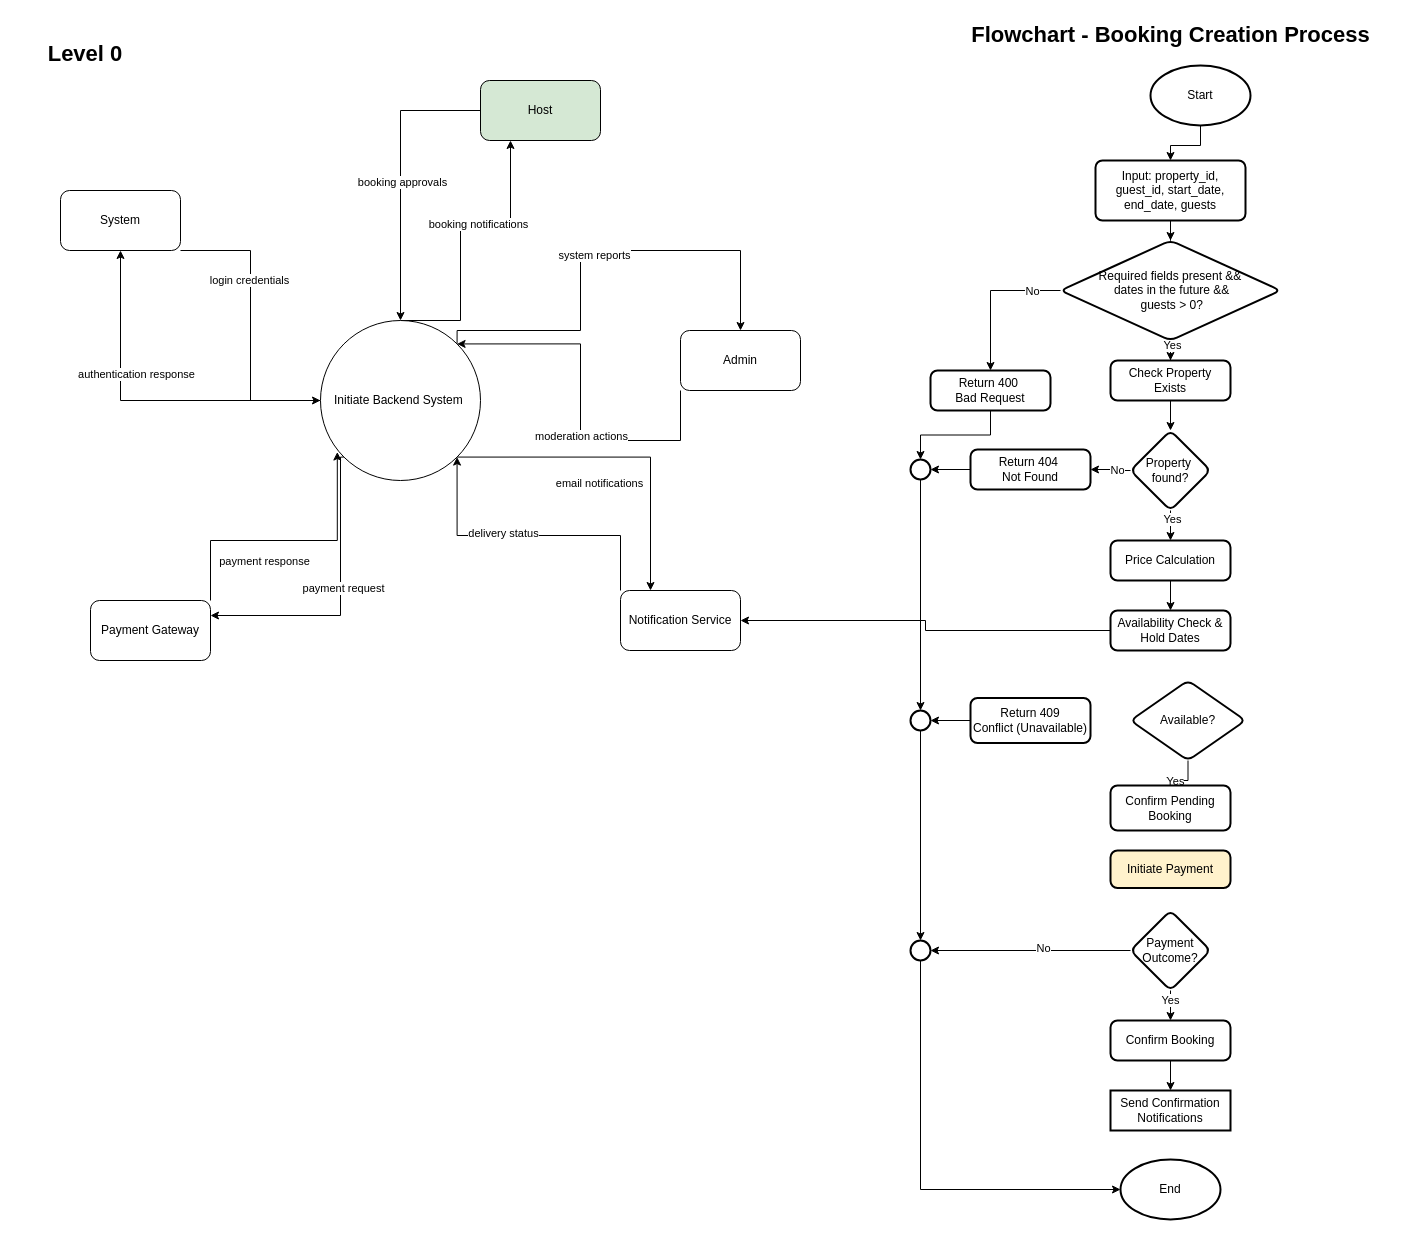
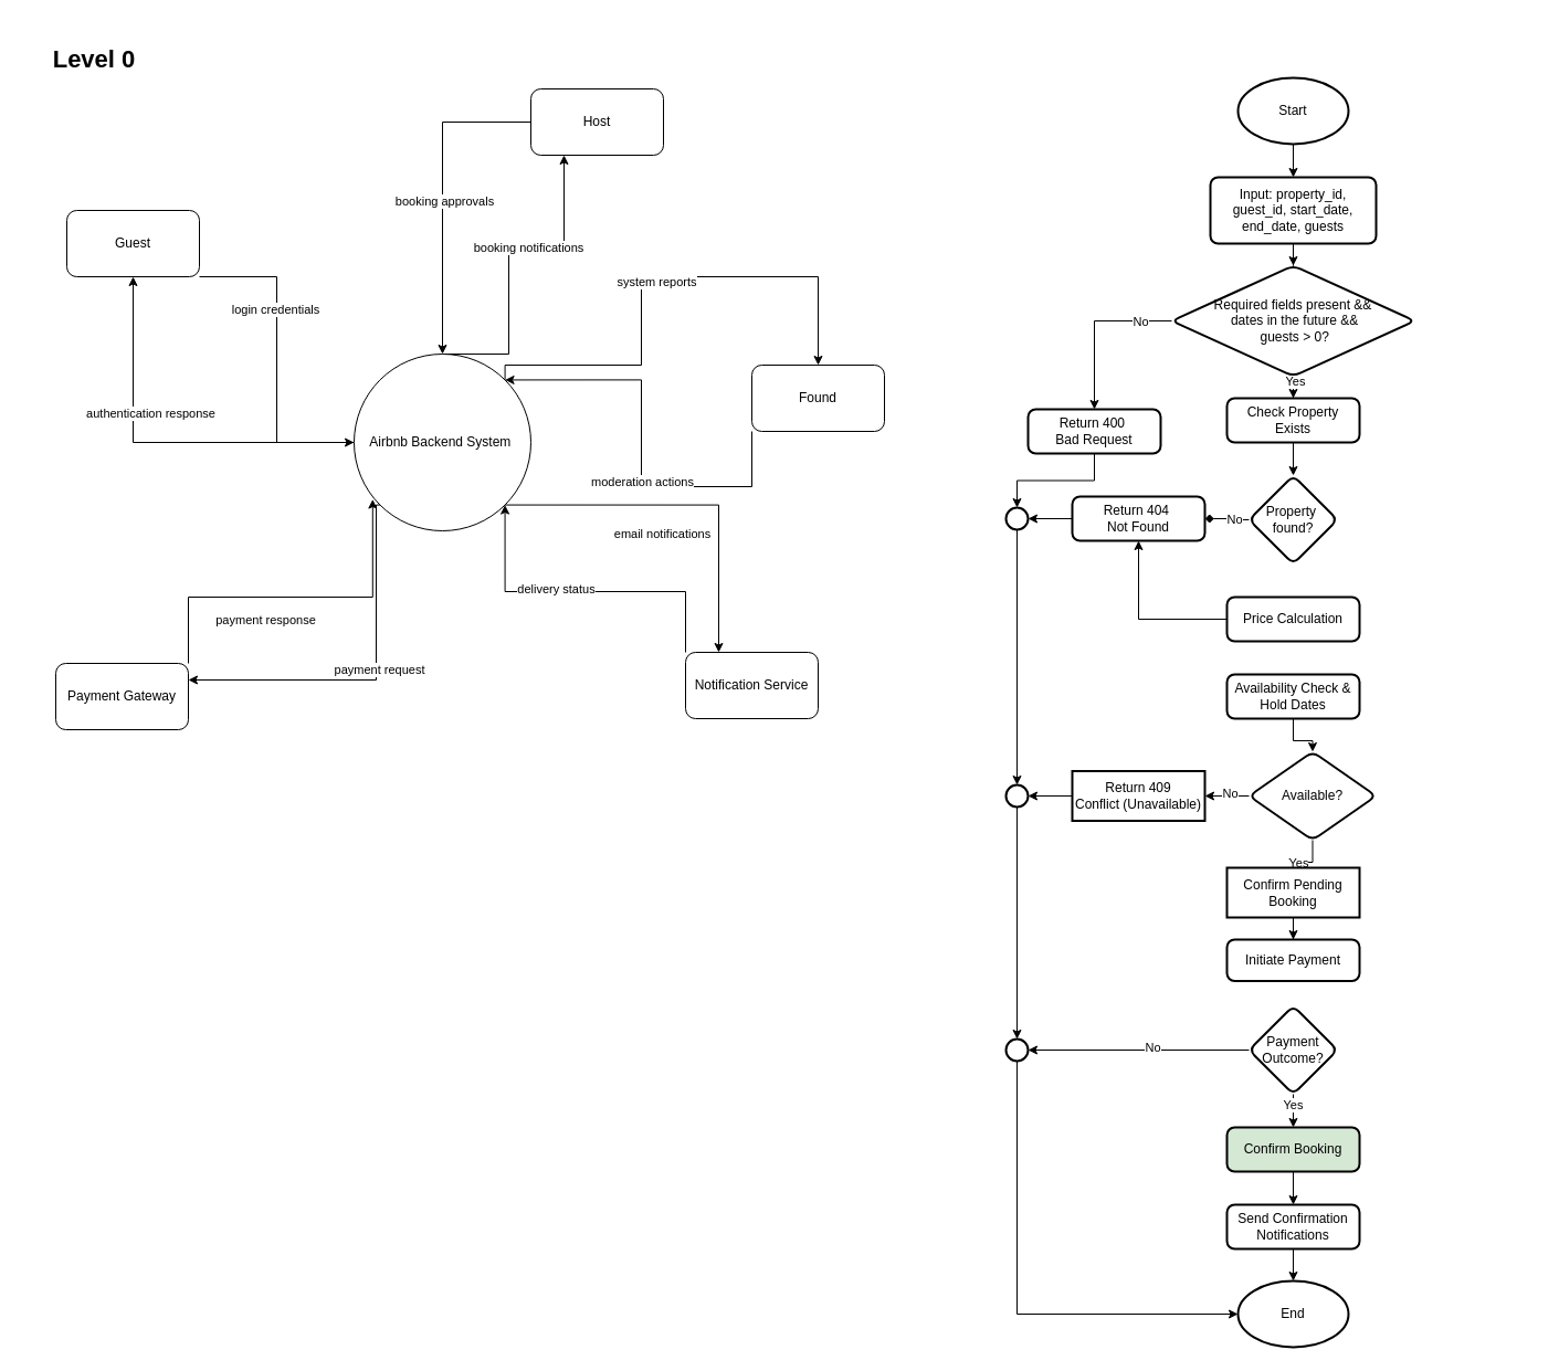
- <mxCell id="29" value="&lt;b&gt;&lt;font style=&quot;font-size: 22px;&quot;&gt;Flowchart - Booking Creation Process&lt;/font&gt;&lt;/b&gt;" style="text;html=1;whiteSpace=wrap;strokeColor=none;fillColor=none;align=center;verticalAlign=middle;rounded=0;" vertex="1" parent="1"><mxGeometry x="951.5" width="437" height="30" as="geometry" y="20" /></mxCell>
- <mxCell id="31" value="Start" style="strokeWidth=2;html=1;shape=mxgraph.flowchart.start_1;whiteSpace=wrap;" vertex="1" parent="1"><mxGeometry x="1150" y="65" width="100" height="60" as="geometry" /></mxCell>
+ <mxCell id="31" value="Start" style="strokeWidth=2;html=1;shape=mxgraph.flowchart.start_1;whiteSpace=wrap;" vertex="1" parent="1"><mxGeometry x="1120" y="70" width="100" height="60" as="geometry" /></mxCell>
- <mxCell id="18" value="Host" style="rounded=1;whiteSpace=wrap;html=1;fillColor=#d5e8d4;" vertex="1" parent="1"><mxGeometry x="480" y="80" width="120" height="60" as="geometry" /></mxCell>
+ <mxCell id="18" value="Host" style="rounded=1;whiteSpace=wrap;html=1;" vertex="1" parent="1"><mxGeometry x="480" y="80" width="120" height="60" as="geometry" /></mxCell>
- <mxCell id="15" value="System" style="rounded=1;whiteSpace=wrap;html=1;" vertex="1" parent="1"><mxGeometry x="60" y="190" width="120" height="60" as="geometry" /></mxCell>
+ <mxCell id="15" value="Guest" style="rounded=1;whiteSpace=wrap;html=1;" vertex="1" parent="1"><mxGeometry x="60" y="190" width="120" height="60" as="geometry" /></mxCell>
- <mxCell id="21" value="Admin" style="rounded=1;whiteSpace=wrap;html=1;" vertex="1" parent="1"><mxGeometry x="680" y="330" width="120" height="60" as="geometry" /></mxCell>
+ <mxCell id="21" value="Found" style="rounded=1;whiteSpace=wrap;html=1;" vertex="1" parent="1"><mxGeometry x="680" y="330" width="120" height="60" as="geometry" /></mxCell>
- <mxCell id="12" value="Initiate Backend System&amp;nbsp;" style="ellipse;whiteSpace=wrap;html=1;aspect=fixed;" vertex="1" parent="1"><mxGeometry x="320" y="320" width="160" height="160" as="geometry" /></mxCell>
+ <mxCell id="12" value="Airbnb Backend System&amp;nbsp;" style="ellipse;whiteSpace=wrap;html=1;aspect=fixed;" vertex="1" parent="1"><mxGeometry x="320" y="320" width="160" height="160" as="geometry" /></mxCell>
- <mxCell id="45" style="edgeStyle=orthogonalEdgeStyle;rounded=0;orthogonalLoop=1;jettySize=auto;html=1;entryX=1;entryY=0.5;entryDx=0;entryDy=0;" edge="1" parent="1" source="47" target="59"><mxGeometry relative="1" as="geometry" /></mxCell>
+ <mxCell id="45" style="edgeStyle=orthogonalEdgeStyle;rounded=0;orthogonalLoop=1;jettySize=auto;html=1;entryX=1;entryY=0.5;entryDx=0;entryDy=0;endArrow=diamond;" edge="1" parent="1" source="47" target="59"><mxGeometry relative="1" as="geometry" /></mxCell>
- <mxCell id="43" value="" style="edgeStyle=orthogonalEdgeStyle;rounded=0;orthogonalLoop=1;jettySize=auto;html=1;" edge="1" parent="1" source="47" target="49"><mxGeometry relative="1" as="geometry" /></mxCell>
- <mxCell id="44" value="Yes" style="edgeLabel;html=1;align=center;verticalAlign=middle;resizable=0;points=[];" vertex="1" connectable="0" parent="43"><mxGeometry x="-0.653" y="1" relative="1" as="geometry"><mxPoint y="-1" as="offset" /></mxGeometry></mxCell>
- <mxCell id="48" value="" style="edgeStyle=orthogonalEdgeStyle;rounded=0;orthogonalLoop=1;jettySize=auto;html=1;" edge="1" parent="1" source="49" target="51"><mxGeometry relative="1" as="geometry" /></mxCell>
+ <mxCell id="48" value="" style="edgeStyle=orthogonalEdgeStyle;rounded=0;orthogonalLoop=1;jettySize=auto;html=1;" edge="1" parent="1" source="49" target="59"><mxGeometry relative="1" as="geometry" /></mxCell>
- <mxCell id="50" value="" style="edgeStyle=orthogonalEdgeStyle;rounded=0;orthogonalLoop=1;jettySize=auto;html=1;" edge="1" parent="1" source="51" target="25"><mxGeometry relative="1" as="geometry" /></mxCell>
+ <mxCell id="50" value="" style="edgeStyle=orthogonalEdgeStyle;rounded=0;orthogonalLoop=1;jettySize=auto;html=1;" edge="1" parent="1" source="51" target="56"><mxGeometry relative="1" as="geometry" /></mxCell>
- <mxCell id="22" value="Payment Gateway" style="rounded=1;whiteSpace=wrap;html=1;" vertex="1" parent="1"><mxGeometry x="90" y="600" width="120" height="60" as="geometry" /></mxCell>
+ <mxCell id="22" value="Payment Gateway" style="rounded=1;whiteSpace=wrap;html=1;" vertex="1" parent="1"><mxGeometry x="50" y="600" width="120" height="60" as="geometry" /></mxCell>
- <mxCell id="61" value="Return 409&lt;div&gt;Conflict (Unavailable)&lt;/div&gt;" style="whiteSpace=wrap;html=1;rounded=1;absoluteArcSize=1;arcSize=14;strokeWidth=2;" vertex="1" parent="1"><mxGeometry x="970" y="697.5" width="120" height="45" as="geometry" /></mxCell>
+ <mxCell id="61" value="Return 409&lt;div&gt;Conflict (Unavailable)&lt;/div&gt;" style="whiteSpace=wrap;html=1;absoluteArcSize=1;arcSize=14;strokeWidth=2;rounded=0;" vertex="1" parent="1"><mxGeometry x="970" y="697.5" width="120" height="45" as="geometry" /></mxCell>
+ <mxCell id="52" style="edgeStyle=orthogonalEdgeStyle;rounded=0;orthogonalLoop=1;jettySize=auto;html=1;entryX=1;entryY=0.5;entryDx=0;entryDy=0;" edge="1" parent="1" source="56" target="61"><mxGeometry relative="1" as="geometry" /></mxCell>
+ <mxCell id="53" value="No" style="edgeLabel;html=1;align=center;verticalAlign=middle;resizable=0;points=[];" vertex="1" connectable="0" parent="52"><mxGeometry x="-0.033" y="-3" relative="1" as="geometry"><mxPoint x="1" as="offset" /></mxGeometry></mxCell>
- <mxCell id="66" value="Confirm Pending Booking" style="whiteSpace=wrap;html=1;rounded=1;absoluteArcSize=1;arcSize=14;strokeWidth=2;" vertex="1" parent="1"><mxGeometry x="1110" y="785" width="120" height="45" as="geometry" /></mxCell>
+ <mxCell id="66" value="Confirm Pending Booking" style="whiteSpace=wrap;html=1;absoluteArcSize=1;arcSize=14;strokeWidth=2;rounded=0;" vertex="1" parent="1"><mxGeometry x="1110" y="785" width="120" height="45" as="geometry" /></mxCell>
+ <mxCell id="65" value="" style="edgeStyle=orthogonalEdgeStyle;rounded=0;orthogonalLoop=1;jettySize=auto;html=1;" edge="1" parent="1" source="66" target="67"><mxGeometry relative="1" as="geometry" /></mxCell>
- <mxCell id="67" value="Initiate Payment" style="whiteSpace=wrap;html=1;rounded=1;absoluteArcSize=1;arcSize=14;strokeWidth=2;fillColor=#fff2cc;" vertex="1" parent="1"><mxGeometry x="1110" y="850" width="120" height="37.5" as="geometry" /></mxCell>
+ <mxCell id="67" value="Initiate Payment" style="whiteSpace=wrap;html=1;rounded=1;absoluteArcSize=1;arcSize=14;strokeWidth=2;" vertex="1" parent="1"><mxGeometry x="1110" y="850" width="120" height="37.5" as="geometry" /></mxCell>
- <mxCell id="72" value="Confirm Booking" style="whiteSpace=wrap;html=1;rounded=1;absoluteArcSize=1;arcSize=14;strokeWidth=2;" vertex="1" parent="1"><mxGeometry x="1110" y="1020" width="120" height="40" as="geometry" /></mxCell>
+ <mxCell id="72" value="Confirm Booking" style="whiteSpace=wrap;html=1;rounded=1;absoluteArcSize=1;arcSize=14;strokeWidth=2;fillColor=#d5e8d4;" vertex="1" parent="1"><mxGeometry x="1110" y="1020" width="120" height="40" as="geometry" /></mxCell>
- <mxCell id="77" value="Send Confirmation Notifications" style="whiteSpace=wrap;html=1;absoluteArcSize=1;arcSize=14;strokeWidth=2;rounded=0;" vertex="1" parent="1"><mxGeometry x="1110" y="1090" width="120" height="40" as="geometry" /></mxCell>
+ <mxCell id="77" value="Send Confirmation Notifications" style="whiteSpace=wrap;html=1;rounded=1;absoluteArcSize=1;arcSize=14;strokeWidth=2;" vertex="1" parent="1"><mxGeometry x="1110" y="1090" width="120" height="40" as="geometry" /></mxCell>
+ <mxCell id="78" style="edgeStyle=orthogonalEdgeStyle;rounded=0;orthogonalLoop=1;jettySize=auto;html=1;entryX=0.5;entryY=0;entryDx=0;entryDy=0;entryPerimeter=0;" edge="1" parent="1" source="77" target="32"><mxGeometry relative="1" as="geometry" /></mxCell>
